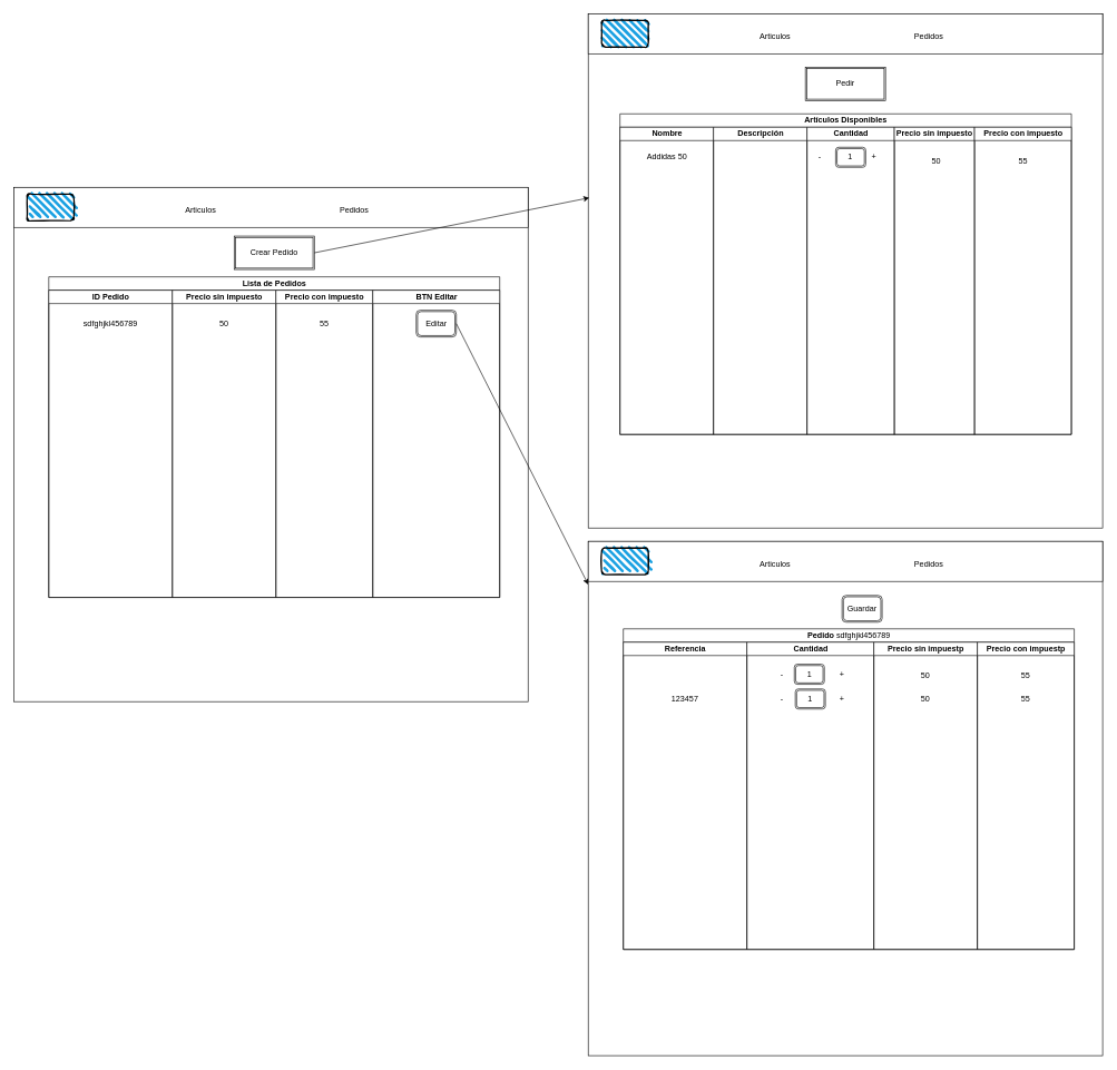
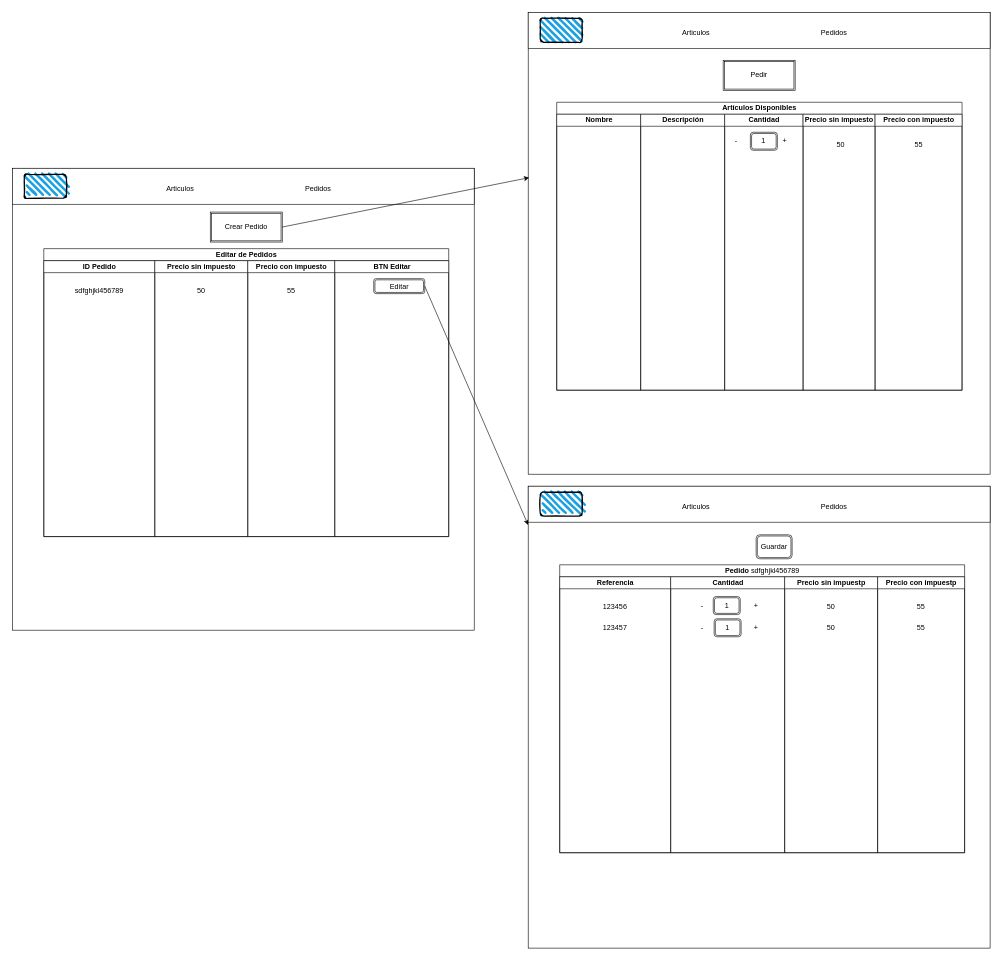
- <mxCell id="47" value="Addidas 50" style="text;html=1;strokeColor=none;fillColor=none;align=center;verticalAlign=middle;whiteSpace=wrap;rounded=0;" parent="46" vertex="1"><mxGeometry x="36.25" y="30" width="67.5" height="30" as="geometry" /></mxCell>
- <mxCell id="6" value="Lista de Pedidos" style="swimlane;childLayout=stackLayout;resizeParent=1;resizeParentMax=0;startSize=20;html=1;" parent="1" vertex="1"><mxGeometry x="72.5" y="414" width="675.0" height="480" as="geometry" /></mxCell>
+ <mxCell id="6" value="Editar de Pedidos" style="swimlane;childLayout=stackLayout;resizeParent=1;resizeParentMax=0;startSize=20;html=1;" parent="1" vertex="1"><mxGeometry x="72.5" y="414" width="675.0" height="480" as="geometry" /></mxCell>
- <mxCell id="14" value="Editar" style="shape=ext;double=1;rounded=1;whiteSpace=wrap;html=1;" parent="13" vertex="1"><mxGeometry x="65" y="30" width="60" height="40" as="geometry" /></mxCell>
+ <mxCell id="14" value="Editar" style="shape=ext;double=1;rounded=1;whiteSpace=wrap;html=1;" parent="13" vertex="1"><mxGeometry x="65" y="30" width="85" height="25" as="geometry" /></mxCell>
+ <mxCell id="23" value="123456" style="text;html=1;strokeColor=none;fillColor=none;align=center;verticalAlign=middle;whiteSpace=wrap;rounded=0;" parent="22" vertex="1"><mxGeometry x="62.5" y="36" width="60" height="30" as="geometry" /></mxCell>
